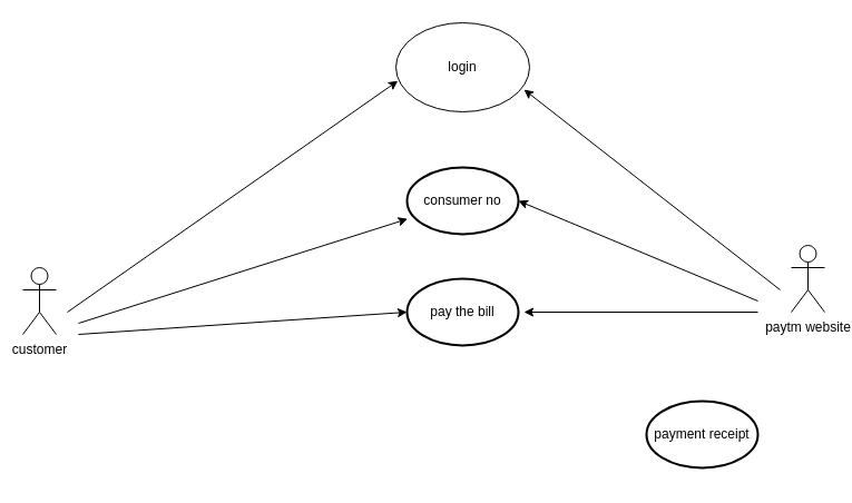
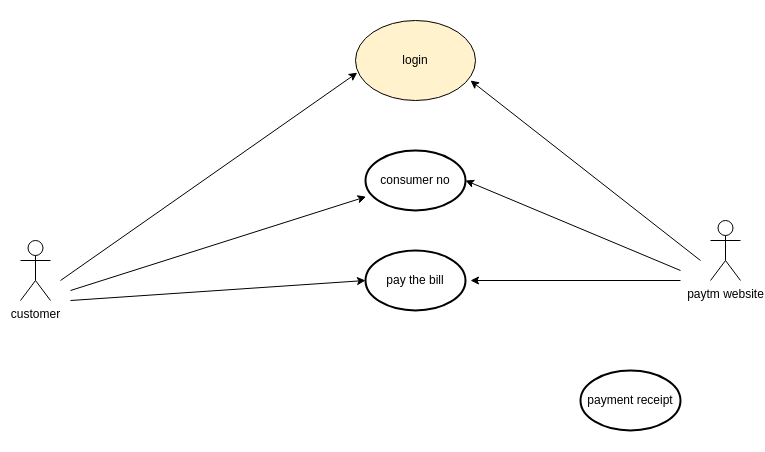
- <mxCell id="3" value="login" style="ellipse;whiteSpace=wrap;html=1;" vertex="1" parent="1"><mxGeometry x="355" y="20" width="120" height="80" as="geometry" /></mxCell>
+ <mxCell id="3" value="login" style="ellipse;whiteSpace=wrap;html=1;fillColor=#fff2cc;" vertex="1" parent="1"><mxGeometry x="355" y="20" width="120" height="80" as="geometry" /></mxCell>
- <mxCell id="7" value="payment receipt" style="strokeWidth=2;html=1;shape=mxgraph.flowchart.start_1;whiteSpace=wrap;" vertex="1" parent="1"><mxGeometry x="580" y="360" width="100" height="60" as="geometry" /></mxCell>
+ <mxCell id="7" value="payment receipt" style="strokeWidth=2;html=1;shape=mxgraph.flowchart.start_1;whiteSpace=wrap;" vertex="1" parent="1"><mxGeometry x="580" y="370" width="100" height="60" as="geometry" /></mxCell>
